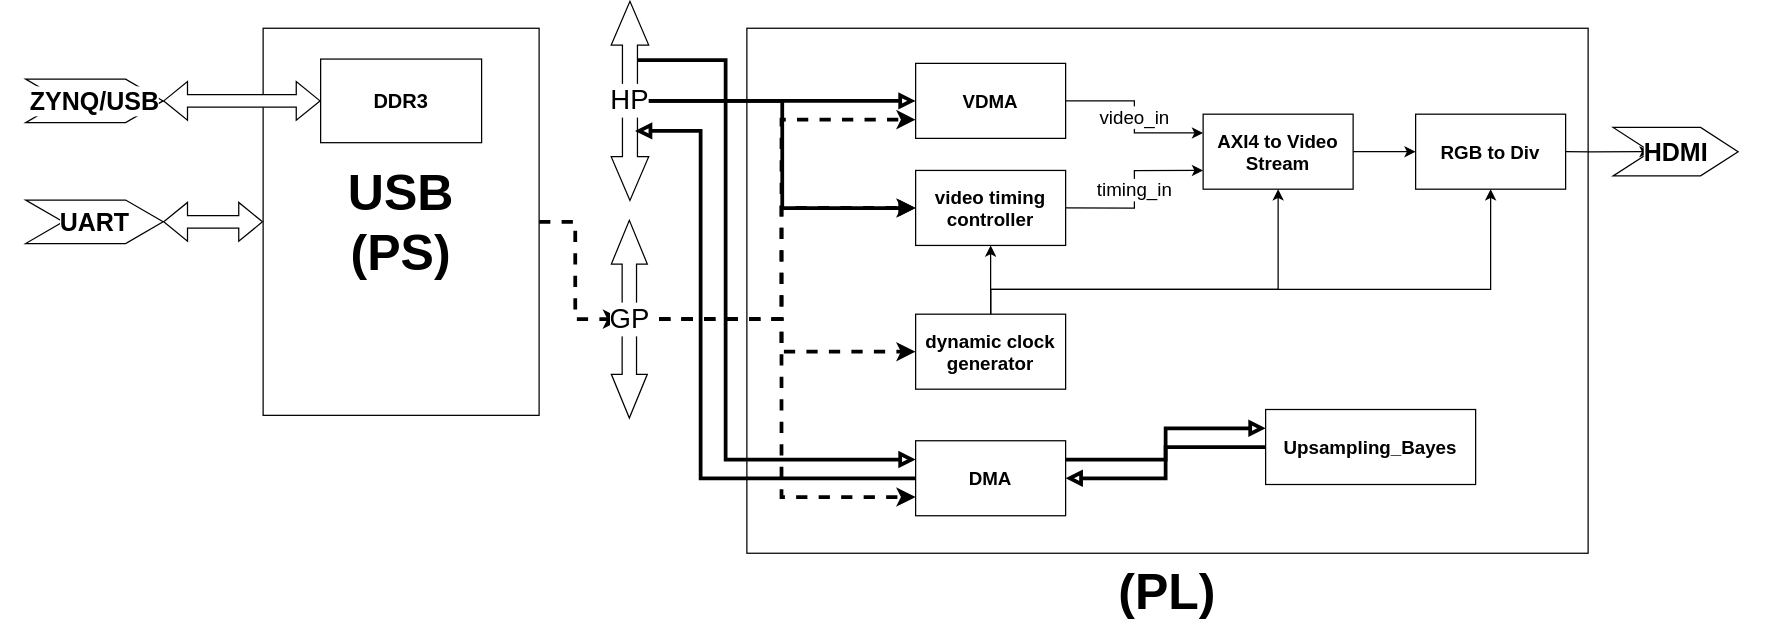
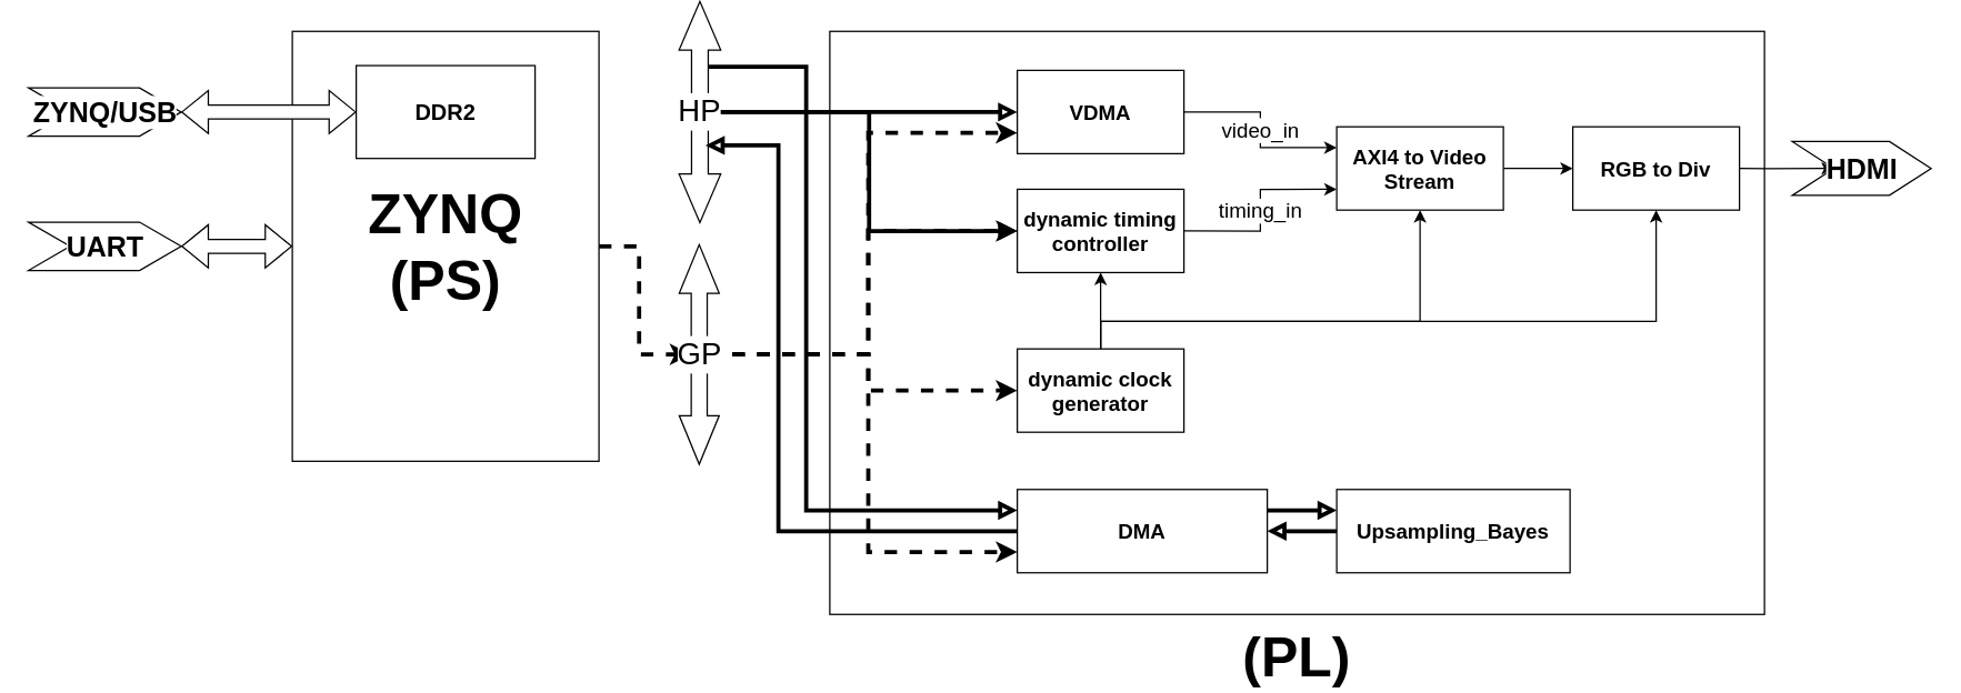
- <mxCell id="31" value="&lt;b&gt;&lt;font style=&quot;font-size: 16px&quot;&gt;DDR3&lt;/font&gt;&lt;/b&gt;" style="rounded=0;whiteSpace=wrap;html=1;labelBackgroundColor=default;fontSize=12;" vertex="1" parent="29"><mxGeometry x="45.998" y="24.65" width="128.794" height="66.9" as="geometry" /></mxCell>
+ <mxCell id="31" value="&lt;b&gt;&lt;font style=&quot;font-size: 16px&quot;&gt;DDR2&lt;/font&gt;&lt;/b&gt;" style="rounded=0;whiteSpace=wrap;html=1;labelBackgroundColor=default;fontSize=12;" vertex="1" parent="29"><mxGeometry x="45.998" y="24.65" width="128.794" height="66.9" as="geometry" /></mxCell>
- <mxCell id="8" value="&lt;span style=&quot;font-weight: 700; font-size: 15px;&quot;&gt;video timing controller&lt;/span&gt;" style="rounded=0;whiteSpace=wrap;html=1;fontSize=15;" vertex="1" parent="1"><mxGeometry x="732" y="133.75" width="120" height="60" as="geometry" /></mxCell>
+ <mxCell id="8" value="&lt;span style=&quot;font-weight: 700; font-size: 15px;&quot;&gt;dynamic timing controller&lt;/span&gt;" style="rounded=0;whiteSpace=wrap;html=1;fontSize=15;" vertex="1" parent="1"><mxGeometry x="732" y="133.75" width="120" height="60" as="geometry" /></mxCell>
- <mxCell id="30" value="&lt;b style=&quot;font-size: 40px&quot;&gt;&lt;font style=&quot;font-size: 40px&quot;&gt;USB&lt;br&gt;(PS)&lt;/font&gt;&lt;/b&gt;" style="rounded=0;whiteSpace=wrap;html=1;fontSize=40;" vertex="1" parent="29"><mxGeometry width="220.79" height="309.68" as="geometry" /></mxCell>
+ <mxCell id="30" value="&lt;b style=&quot;font-size: 40px&quot;&gt;&lt;font style=&quot;font-size: 40px&quot;&gt;ZYNQ&lt;br&gt;(PS)&lt;/font&gt;&lt;/b&gt;" style="rounded=0;whiteSpace=wrap;html=1;fontSize=40;" vertex="1" parent="29"><mxGeometry width="220.79" height="309.68" as="geometry" /></mxCell>
- <mxCell id="28" value="&lt;b&gt;Upsampling_Bayes&lt;/b&gt;" style="rounded=0;whiteSpace=wrap;html=1;labelBackgroundColor=default;fontSize=15;" vertex="1" parent="1"><mxGeometry x="1012" y="325" width="168" height="60" as="geometry" /></mxCell>
+ <mxCell id="28" value="&lt;b&gt;Upsampling_Bayes&lt;/b&gt;" style="rounded=0;whiteSpace=wrap;html=1;labelBackgroundColor=default;fontSize=15;" vertex="1" parent="1"><mxGeometry x="962" y="350" width="168" height="60" as="geometry" /></mxCell>
- <mxCell id="26" value="DMA" style="rounded=0;whiteSpace=wrap;html=1;labelBackgroundColor=default;fontSize=15;fontStyle=1" vertex="1" parent="1"><mxGeometry x="732" y="350" width="120" height="60" as="geometry" /></mxCell>
+ <mxCell id="26" value="DMA" style="rounded=0;whiteSpace=wrap;html=1;labelBackgroundColor=default;fontSize=15;fontStyle=1" vertex="1" parent="1"><mxGeometry x="732" y="350" width="180" height="60" as="geometry" /></mxCell>
